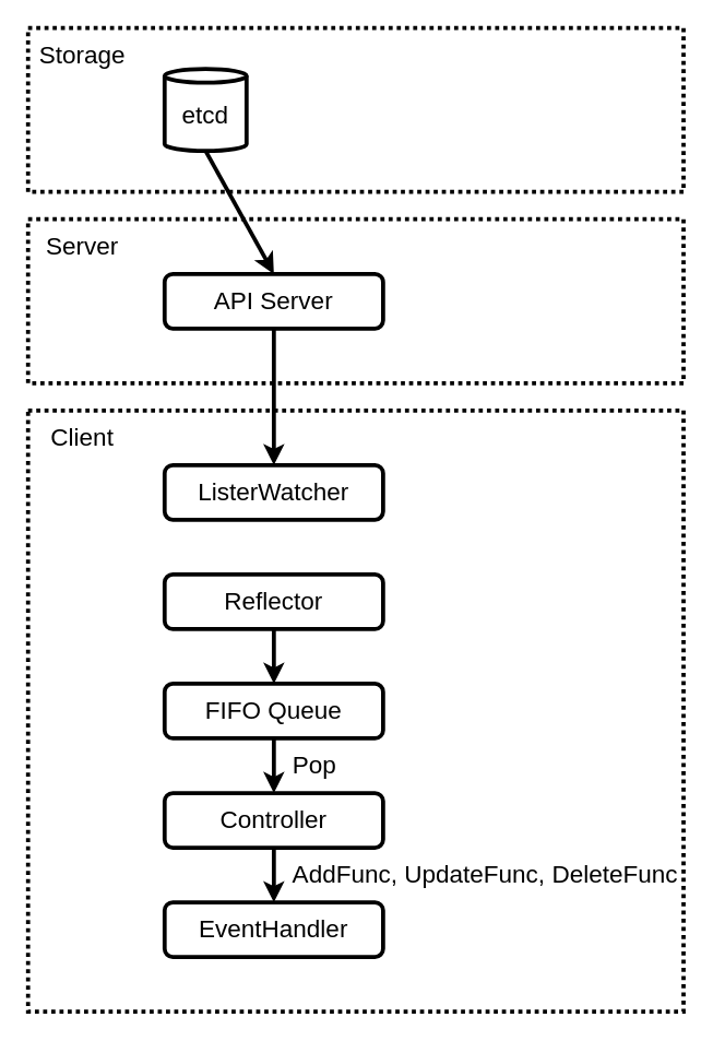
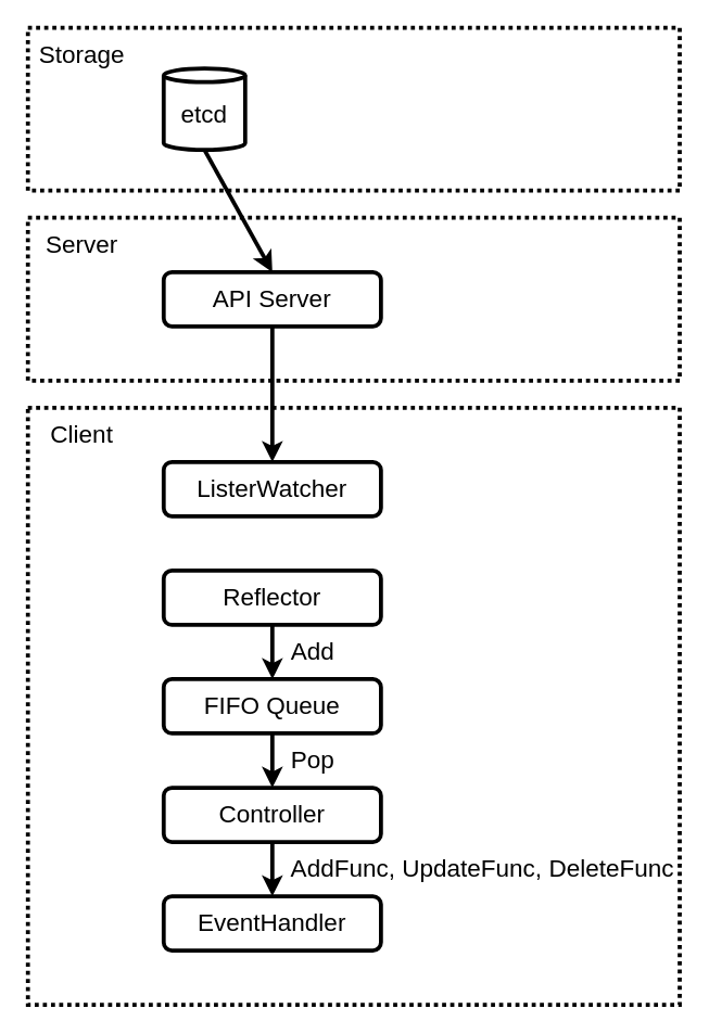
+ <mxCell id="18" value="Add" style="text;html=1;strokeColor=none;fillColor=none;align=center;verticalAlign=middle;whiteSpace=wrap;rounded=0;shadow=0;dashed=1;dashPattern=1 1;fontSize=18;fontColor=#000000;" vertex="1" parent="1"><mxGeometry x="210" y="470" width="40" height="20" as="geometry" /></mxCell>
